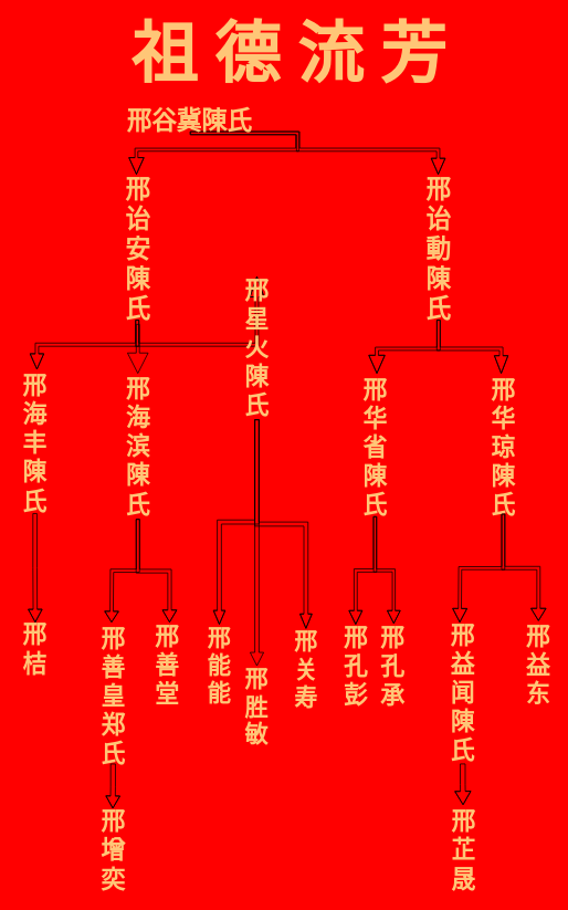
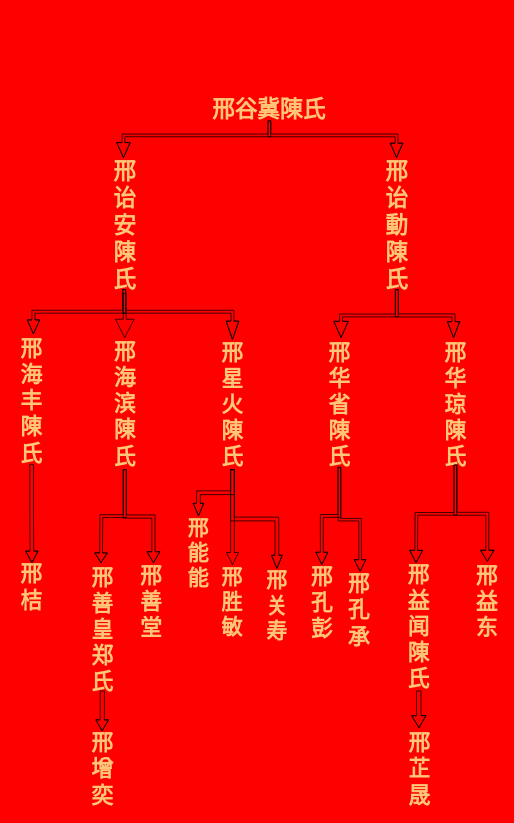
- <mxCell id="2" value="&lt;font style=&quot;font-size: 80px;&quot; face=&quot;Times New Roman&quot;&gt;祖 德 流 芳&lt;/font&gt;" style="text;strokeColor=none;align=center;fillColor=none;html=1;verticalAlign=middle;whiteSpace=wrap;rounded=0;strokeWidth=1;fontColor=light-dark(#ffc677, #a95100);fontStyle=1" parent="1" vertex="1"><mxGeometry x="119" y="20" width="458" height="90" as="geometry" /></mxCell>
- <mxCell id="5" value="&lt;div style=&quot;text-align: start;&quot;&gt;&lt;b style=&quot;font-size: 30px;&quot;&gt;&lt;span style=&quot;white-space: nowrap;&quot;&gt;邢谷冀&lt;/span&gt;&lt;/b&gt;&lt;span style=&quot;text-align: center;&quot;&gt;&lt;font style=&quot;font-size: 31px;&quot;&gt;&lt;b&gt;陳&lt;/b&gt;&lt;/font&gt;&lt;/span&gt;&lt;b style=&quot;font-size: 30px;&quot;&gt;&lt;span style=&quot;white-space: nowrap;&quot;&gt;氏&lt;/span&gt;&lt;/b&gt;&lt;/div&gt;" style="text;strokeColor=none;align=center;fillColor=none;html=1;verticalAlign=middle;whiteSpace=wrap;rounded=0;strokeWidth=1;fontColor=light-dark(#ffc677, #a95100);" parent="1" vertex="1"><mxGeometry x="130.38" y="130" width="196.25" height="30" as="geometry" /></mxCell>
+ <mxCell id="5" value="&lt;div style=&quot;text-align: start;&quot;&gt;&lt;b style=&quot;font-size: 30px;&quot;&gt;&lt;span style=&quot;white-space: nowrap;&quot;&gt;邢谷冀&lt;/span&gt;&lt;/b&gt;&lt;span style=&quot;text-align: center;&quot;&gt;&lt;font style=&quot;font-size: 31px;&quot;&gt;&lt;b&gt;陳&lt;/b&gt;&lt;/font&gt;&lt;/span&gt;&lt;b style=&quot;font-size: 30px;&quot;&gt;&lt;span style=&quot;white-space: nowrap;&quot;&gt;氏&lt;/span&gt;&lt;/b&gt;&lt;/div&gt;" style="text;strokeColor=none;align=center;fillColor=none;html=1;verticalAlign=middle;whiteSpace=wrap;rounded=0;strokeWidth=1;fontColor=light-dark(#ffc677, #a95100);" parent="1" vertex="1"><mxGeometry x="260.38" y="130" width="196.25" height="30" as="geometry" /></mxCell>
- <mxCell id="30" value="&lt;span style=&quot;white-space: nowrap;&quot;&gt;&lt;font style=&quot;font-size: 29px;&quot;&gt;&lt;b&gt;邢&lt;/b&gt;&lt;/font&gt;&lt;/span&gt;&lt;div&gt;&lt;span style=&quot;white-space: nowrap;&quot;&gt;&lt;font style=&quot;font-size: 29px;&quot;&gt;&lt;b&gt;星&lt;/b&gt;&lt;/font&gt;&lt;/span&gt;&lt;/div&gt;&lt;div&gt;&lt;span style=&quot;white-space: nowrap;&quot;&gt;&lt;font style=&quot;font-size: 29px;&quot;&gt;&lt;b&gt;火&lt;/b&gt;&lt;/font&gt;&lt;/span&gt;&lt;/div&gt;&lt;div&gt;&lt;font style=&quot;font-size: 29px;&quot;&gt;&lt;b&gt;&lt;font&gt;陳&lt;/font&gt;&lt;/b&gt;&lt;br&gt;&lt;/font&gt;&lt;/div&gt;&lt;div&gt;&lt;span style=&quot;white-space: nowrap;&quot;&gt;&lt;font style=&quot;font-size: 29px;&quot;&gt;&lt;b&gt;氏&lt;/b&gt;&lt;/font&gt;&lt;/span&gt;&lt;/div&gt;" style="text;strokeColor=none;align=center;fillColor=none;html=1;verticalAlign=middle;whiteSpace=wrap;rounded=0;strokeWidth=1;fontColor=light-dark(#ffc677, #a95100);" parent="1" vertex="1"><mxGeometry x="288.09" y="332.5" width="42.5" height="172.5" as="geometry" /></mxCell>
+ <mxCell id="30" value="&lt;span style=&quot;white-space: nowrap;&quot;&gt;&lt;font style=&quot;font-size: 29px;&quot;&gt;&lt;b&gt;邢&lt;/b&gt;&lt;/font&gt;&lt;/span&gt;&lt;div&gt;&lt;span style=&quot;white-space: nowrap;&quot;&gt;&lt;font style=&quot;font-size: 29px;&quot;&gt;&lt;b&gt;星&lt;/b&gt;&lt;/font&gt;&lt;/span&gt;&lt;/div&gt;&lt;div&gt;&lt;span style=&quot;white-space: nowrap;&quot;&gt;&lt;font style=&quot;font-size: 29px;&quot;&gt;&lt;b&gt;火&lt;/b&gt;&lt;/font&gt;&lt;/span&gt;&lt;/div&gt;&lt;div&gt;&lt;font style=&quot;font-size: 29px;&quot;&gt;&lt;b&gt;&lt;font&gt;陳&lt;/font&gt;&lt;/b&gt;&lt;br&gt;&lt;/font&gt;&lt;/div&gt;&lt;div&gt;&lt;span style=&quot;white-space: nowrap;&quot;&gt;&lt;font style=&quot;font-size: 29px;&quot;&gt;&lt;b&gt;氏&lt;/b&gt;&lt;/font&gt;&lt;/span&gt;&lt;/div&gt;" style="text;strokeColor=none;align=center;fillColor=none;html=1;verticalAlign=middle;whiteSpace=wrap;rounded=0;strokeWidth=1;fontColor=light-dark(#ffc677, #a95100);" parent="1" vertex="1"><mxGeometry x="288.09" y="452.5" width="42.5" height="172.5" as="geometry" /></mxCell>
- <mxCell id="36" value="&lt;span style=&quot;white-space: nowrap;&quot;&gt;&lt;font style=&quot;font-size: 28px;&quot;&gt;&lt;b&gt;邢&lt;/b&gt;&lt;/font&gt;&lt;/span&gt;&lt;div&gt;&lt;span style=&quot;white-space: nowrap;&quot;&gt;&lt;font style=&quot;font-size: 28px;&quot;&gt;&lt;b&gt;能&lt;/b&gt;&lt;/font&gt;&lt;/span&gt;&lt;/div&gt;&lt;div&gt;&lt;span style=&quot;white-space: nowrap;&quot;&gt;&lt;font style=&quot;font-size: 28px;&quot;&gt;&lt;b&gt;能&lt;/b&gt;&lt;/font&gt;&lt;/span&gt;&lt;/div&gt;" style="text;strokeColor=none;align=center;fillColor=none;html=1;verticalAlign=middle;whiteSpace=wrap;rounded=0;strokeWidth=1;fontColor=light-dark(#ffc677, #a95100);" parent="1" vertex="1"><mxGeometry x="244" y="752.49" width="40" height="100" as="geometry" /></mxCell>
+ <mxCell id="36" value="&lt;span style=&quot;white-space: nowrap;&quot;&gt;&lt;font style=&quot;font-size: 28px;&quot;&gt;&lt;b&gt;邢&lt;/b&gt;&lt;/font&gt;&lt;/span&gt;&lt;div&gt;&lt;span style=&quot;white-space: nowrap;&quot;&gt;&lt;font style=&quot;font-size: 28px;&quot;&gt;&lt;b&gt;能&lt;/b&gt;&lt;/font&gt;&lt;/span&gt;&lt;/div&gt;&lt;div&gt;&lt;span style=&quot;white-space: nowrap;&quot;&gt;&lt;font style=&quot;font-size: 28px;&quot;&gt;&lt;b&gt;能&lt;/b&gt;&lt;/font&gt;&lt;/span&gt;&lt;/div&gt;" style="text;strokeColor=none;align=center;fillColor=none;html=1;verticalAlign=middle;whiteSpace=wrap;rounded=0;strokeWidth=1;fontColor=light-dark(#ffc677, #a95100);" parent="1" vertex="1"><mxGeometry x="244" y="687.49" width="40" height="100" as="geometry" /></mxCell>
- <mxCell id="17" value="&lt;span style=&quot;white-space: nowrap;&quot;&gt;&lt;font style=&quot;font-size: 29px;&quot;&gt;&lt;b&gt;邢&lt;/b&gt;&lt;/font&gt;&lt;/span&gt;&lt;div&gt;&lt;span style=&quot;white-space: nowrap;&quot;&gt;&lt;font style=&quot;font-size: 29px;&quot;&gt;&lt;b&gt;孔&lt;/b&gt;&lt;/font&gt;&lt;/span&gt;&lt;/div&gt;&lt;div&gt;&lt;span style=&quot;white-space: nowrap;&quot;&gt;&lt;font style=&quot;font-size: 29px;&quot;&gt;&lt;b&gt;承&lt;/b&gt;&lt;/font&gt;&lt;/span&gt;&lt;/div&gt;" style="text;strokeColor=none;align=center;fillColor=none;html=1;verticalAlign=middle;whiteSpace=wrap;rounded=0;strokeWidth=1;fontColor=light-dark(#ffc677, #a95100);" parent="1" vertex="1"><mxGeometry x="456.63" y="752.49" width="32.38" height="100.07" as="geometry" /></mxCell>
+ <mxCell id="17" value="&lt;span style=&quot;white-space: nowrap;&quot;&gt;&lt;font style=&quot;font-size: 29px;&quot;&gt;&lt;b&gt;邢&lt;/b&gt;&lt;/font&gt;&lt;/span&gt;&lt;div&gt;&lt;span style=&quot;white-space: nowrap;&quot;&gt;&lt;font style=&quot;font-size: 29px;&quot;&gt;&lt;b&gt;孔&lt;/b&gt;&lt;/font&gt;&lt;/span&gt;&lt;/div&gt;&lt;div&gt;&lt;span style=&quot;white-space: nowrap;&quot;&gt;&lt;font style=&quot;font-size: 29px;&quot;&gt;&lt;b&gt;承&lt;/b&gt;&lt;/font&gt;&lt;/span&gt;&lt;/div&gt;" style="text;strokeColor=none;align=center;fillColor=none;html=1;verticalAlign=middle;whiteSpace=wrap;rounded=0;strokeWidth=1;fontColor=light-dark(#ffc677, #a95100);" parent="1" vertex="1"><mxGeometry x="461.63" y="762.49" width="32.38" height="100.07" as="geometry" /></mxCell>
- <mxCell id="35" value="&lt;span style=&quot;white-space: nowrap;&quot;&gt;&lt;font style=&quot;font-size: 28px;&quot;&gt;&lt;b&gt;邢&lt;/b&gt;&lt;/font&gt;&lt;/span&gt;&lt;div&gt;&lt;span style=&quot;white-space: nowrap;&quot;&gt;&lt;font style=&quot;font-size: 28px;&quot;&gt;&lt;b&gt;胜&lt;/b&gt;&lt;/font&gt;&lt;/span&gt;&lt;/div&gt;&lt;div&gt;&lt;span style=&quot;white-space: nowrap;&quot;&gt;&lt;font style=&quot;font-size: 28px;&quot;&gt;&lt;b&gt;敏&lt;/b&gt;&lt;/font&gt;&lt;/span&gt;&lt;/div&gt;" style="text;strokeColor=none;align=center;fillColor=none;html=1;verticalAlign=middle;whiteSpace=wrap;rounded=0;strokeWidth=1;fontColor=light-dark(#ffc677, #a95100);" parent="1" vertex="1"><mxGeometry x="291.15" y="802.49" width="36.38" height="100" as="geometry" /></mxCell>
+ <mxCell id="35" value="&lt;span style=&quot;white-space: nowrap;&quot;&gt;&lt;font style=&quot;font-size: 28px;&quot;&gt;&lt;b&gt;邢&lt;/b&gt;&lt;/font&gt;&lt;/span&gt;&lt;div&gt;&lt;span style=&quot;white-space: nowrap;&quot;&gt;&lt;font style=&quot;font-size: 28px;&quot;&gt;&lt;b&gt;胜&lt;/b&gt;&lt;/font&gt;&lt;/span&gt;&lt;/div&gt;&lt;div&gt;&lt;span style=&quot;white-space: nowrap;&quot;&gt;&lt;font style=&quot;font-size: 28px;&quot;&gt;&lt;b&gt;敏&lt;/b&gt;&lt;/font&gt;&lt;/span&gt;&lt;/div&gt;" style="text;strokeColor=none;align=center;fillColor=none;html=1;verticalAlign=middle;whiteSpace=wrap;rounded=0;strokeWidth=1;fontColor=light-dark(#ffc677, #a95100);" parent="1" vertex="1"><mxGeometry x="291.15" y="752.49" width="36.38" height="100" as="geometry" /></mxCell>
